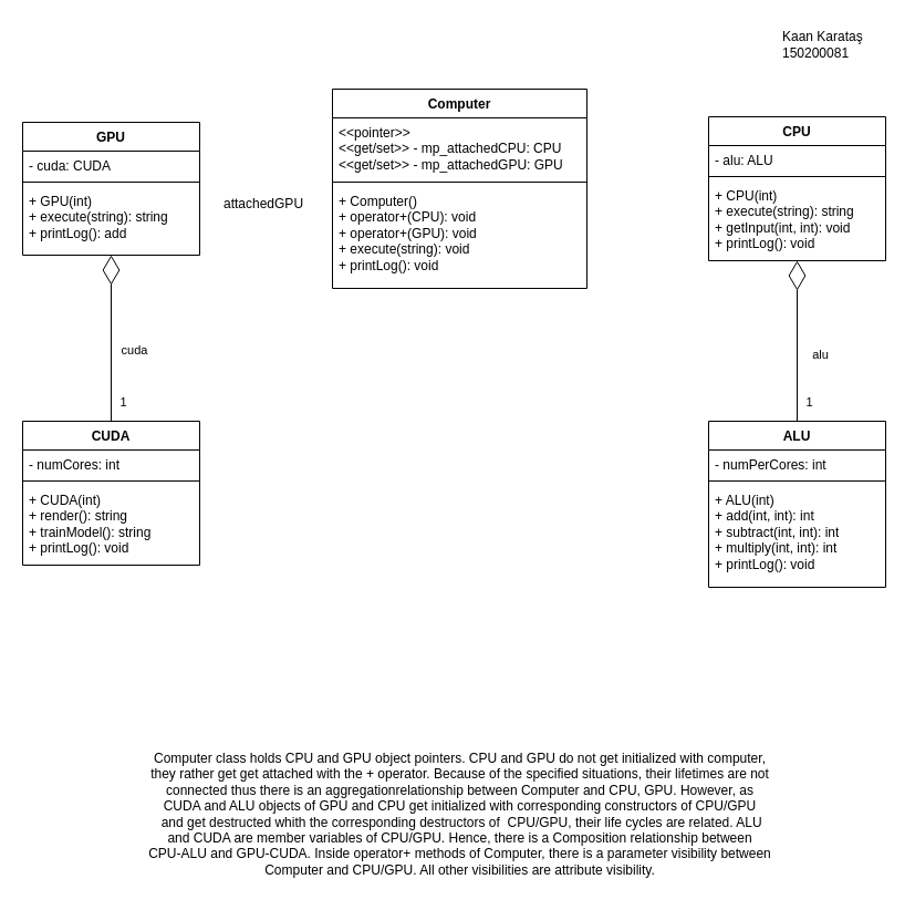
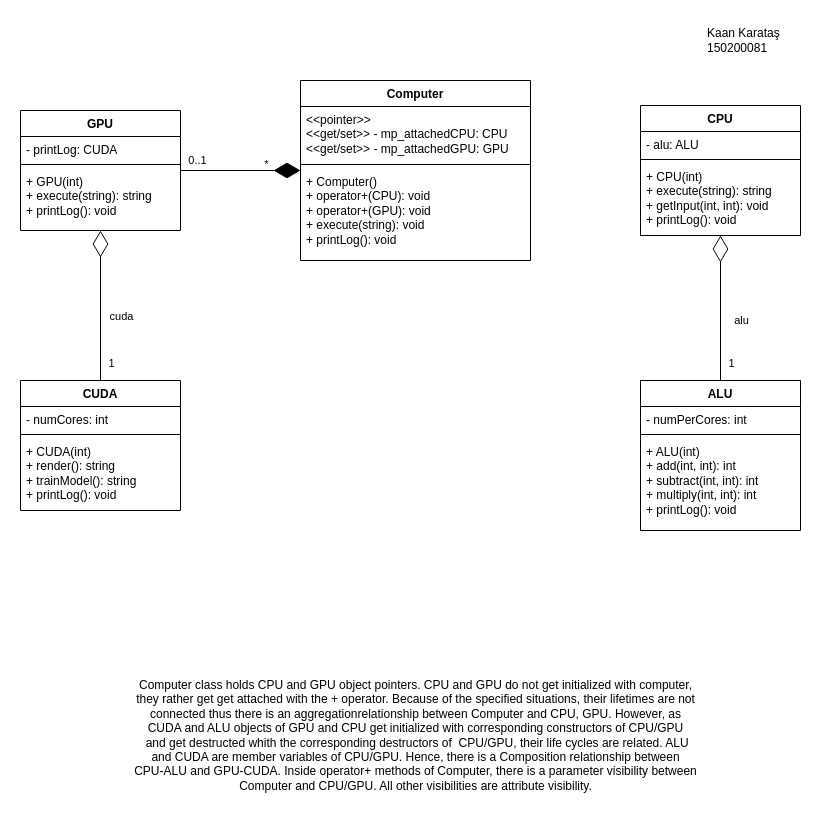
- <mxCell id="11" value="- cuda: CUDA" style="text;strokeColor=none;fillColor=none;align=left;verticalAlign=top;spacingLeft=4;spacingRight=4;overflow=hidden;rotatable=0;points=[[0,0.5],[1,0.5]];portConstraint=eastwest;whiteSpace=wrap;html=1;" parent="10" vertex="1"><mxGeometry y="26" width="160" height="24" as="geometry" /></mxCell>
+ <mxCell id="11" value="- printLog: CUDA" style="text;strokeColor=none;fillColor=none;align=left;verticalAlign=top;spacingLeft=4;spacingRight=4;overflow=hidden;rotatable=0;points=[[0,0.5],[1,0.5]];portConstraint=eastwest;whiteSpace=wrap;html=1;" parent="10" vertex="1"><mxGeometry y="26" width="160" height="24" as="geometry" /></mxCell>
+ <mxCell id="22" value="0..1" style="endArrow=diamondThin;endFill=1;endSize=24;html=1;rounded=0;" parent="1" source="10" target="2" edge="1"><mxGeometry x="-0.724" y="10" width="160" relative="1" as="geometry"><mxPoint x="240" y="450" as="sourcePoint" /><mxPoint x="260" y="400" as="targetPoint" /><mxPoint as="offset" /></mxGeometry></mxCell>
+ <mxCell id="23" value="*" style="edgeLabel;html=1;align=center;verticalAlign=middle;resizable=0;points=[];labelBackgroundColor=none;" parent="22" vertex="1" connectable="0"><mxGeometry relative="1" as="geometry"><mxPoint x="25" y="-7" as="offset" /></mxGeometry></mxCell>
- <mxCell id="30" value="&lt;span style=&quot;font-family: Helvetica; font-size: 12px; font-style: normal; font-variant-ligatures: normal; font-variant-caps: normal; font-weight: 400; letter-spacing: normal; orphans: 2; text-align: left; text-indent: 0px; text-transform: none; widows: 2; word-spacing: 0px; -webkit-text-stroke-width: 0px; text-decoration-thickness: initial; text-decoration-style: initial; text-decoration-color: initial; float: none; display: inline !important;&quot;&gt;attachedGPU&lt;/span&gt;" style="text;whiteSpace=wrap;html=1;labelBackgroundColor=none;fontColor=#000000;" parent="1" vertex="1"><mxGeometry x="200" y="170" width="70" height="25" as="geometry" /></mxCell>
- <mxCell id="13" value="+ GPU(int)&lt;br&gt;+ execute(string): string&lt;br&gt;+ printLog(): add" style="text;strokeColor=none;fillColor=none;align=left;verticalAlign=top;spacingLeft=4;spacingRight=4;overflow=hidden;rotatable=0;points=[[0,0.5],[1,0.5]];portConstraint=eastwest;whiteSpace=wrap;html=1;" parent="10" vertex="1"><mxGeometry y="58" width="160" height="62" as="geometry" /></mxCell>
+ <mxCell id="13" value="+ GPU(int)&lt;br&gt;+ execute(string): string&lt;br&gt;+ printLog(): void" style="text;strokeColor=none;fillColor=none;align=left;verticalAlign=top;spacingLeft=4;spacingRight=4;overflow=hidden;rotatable=0;points=[[0,0.5],[1,0.5]];portConstraint=eastwest;whiteSpace=wrap;html=1;" parent="10" vertex="1"><mxGeometry y="58" width="160" height="62" as="geometry" /></mxCell>
